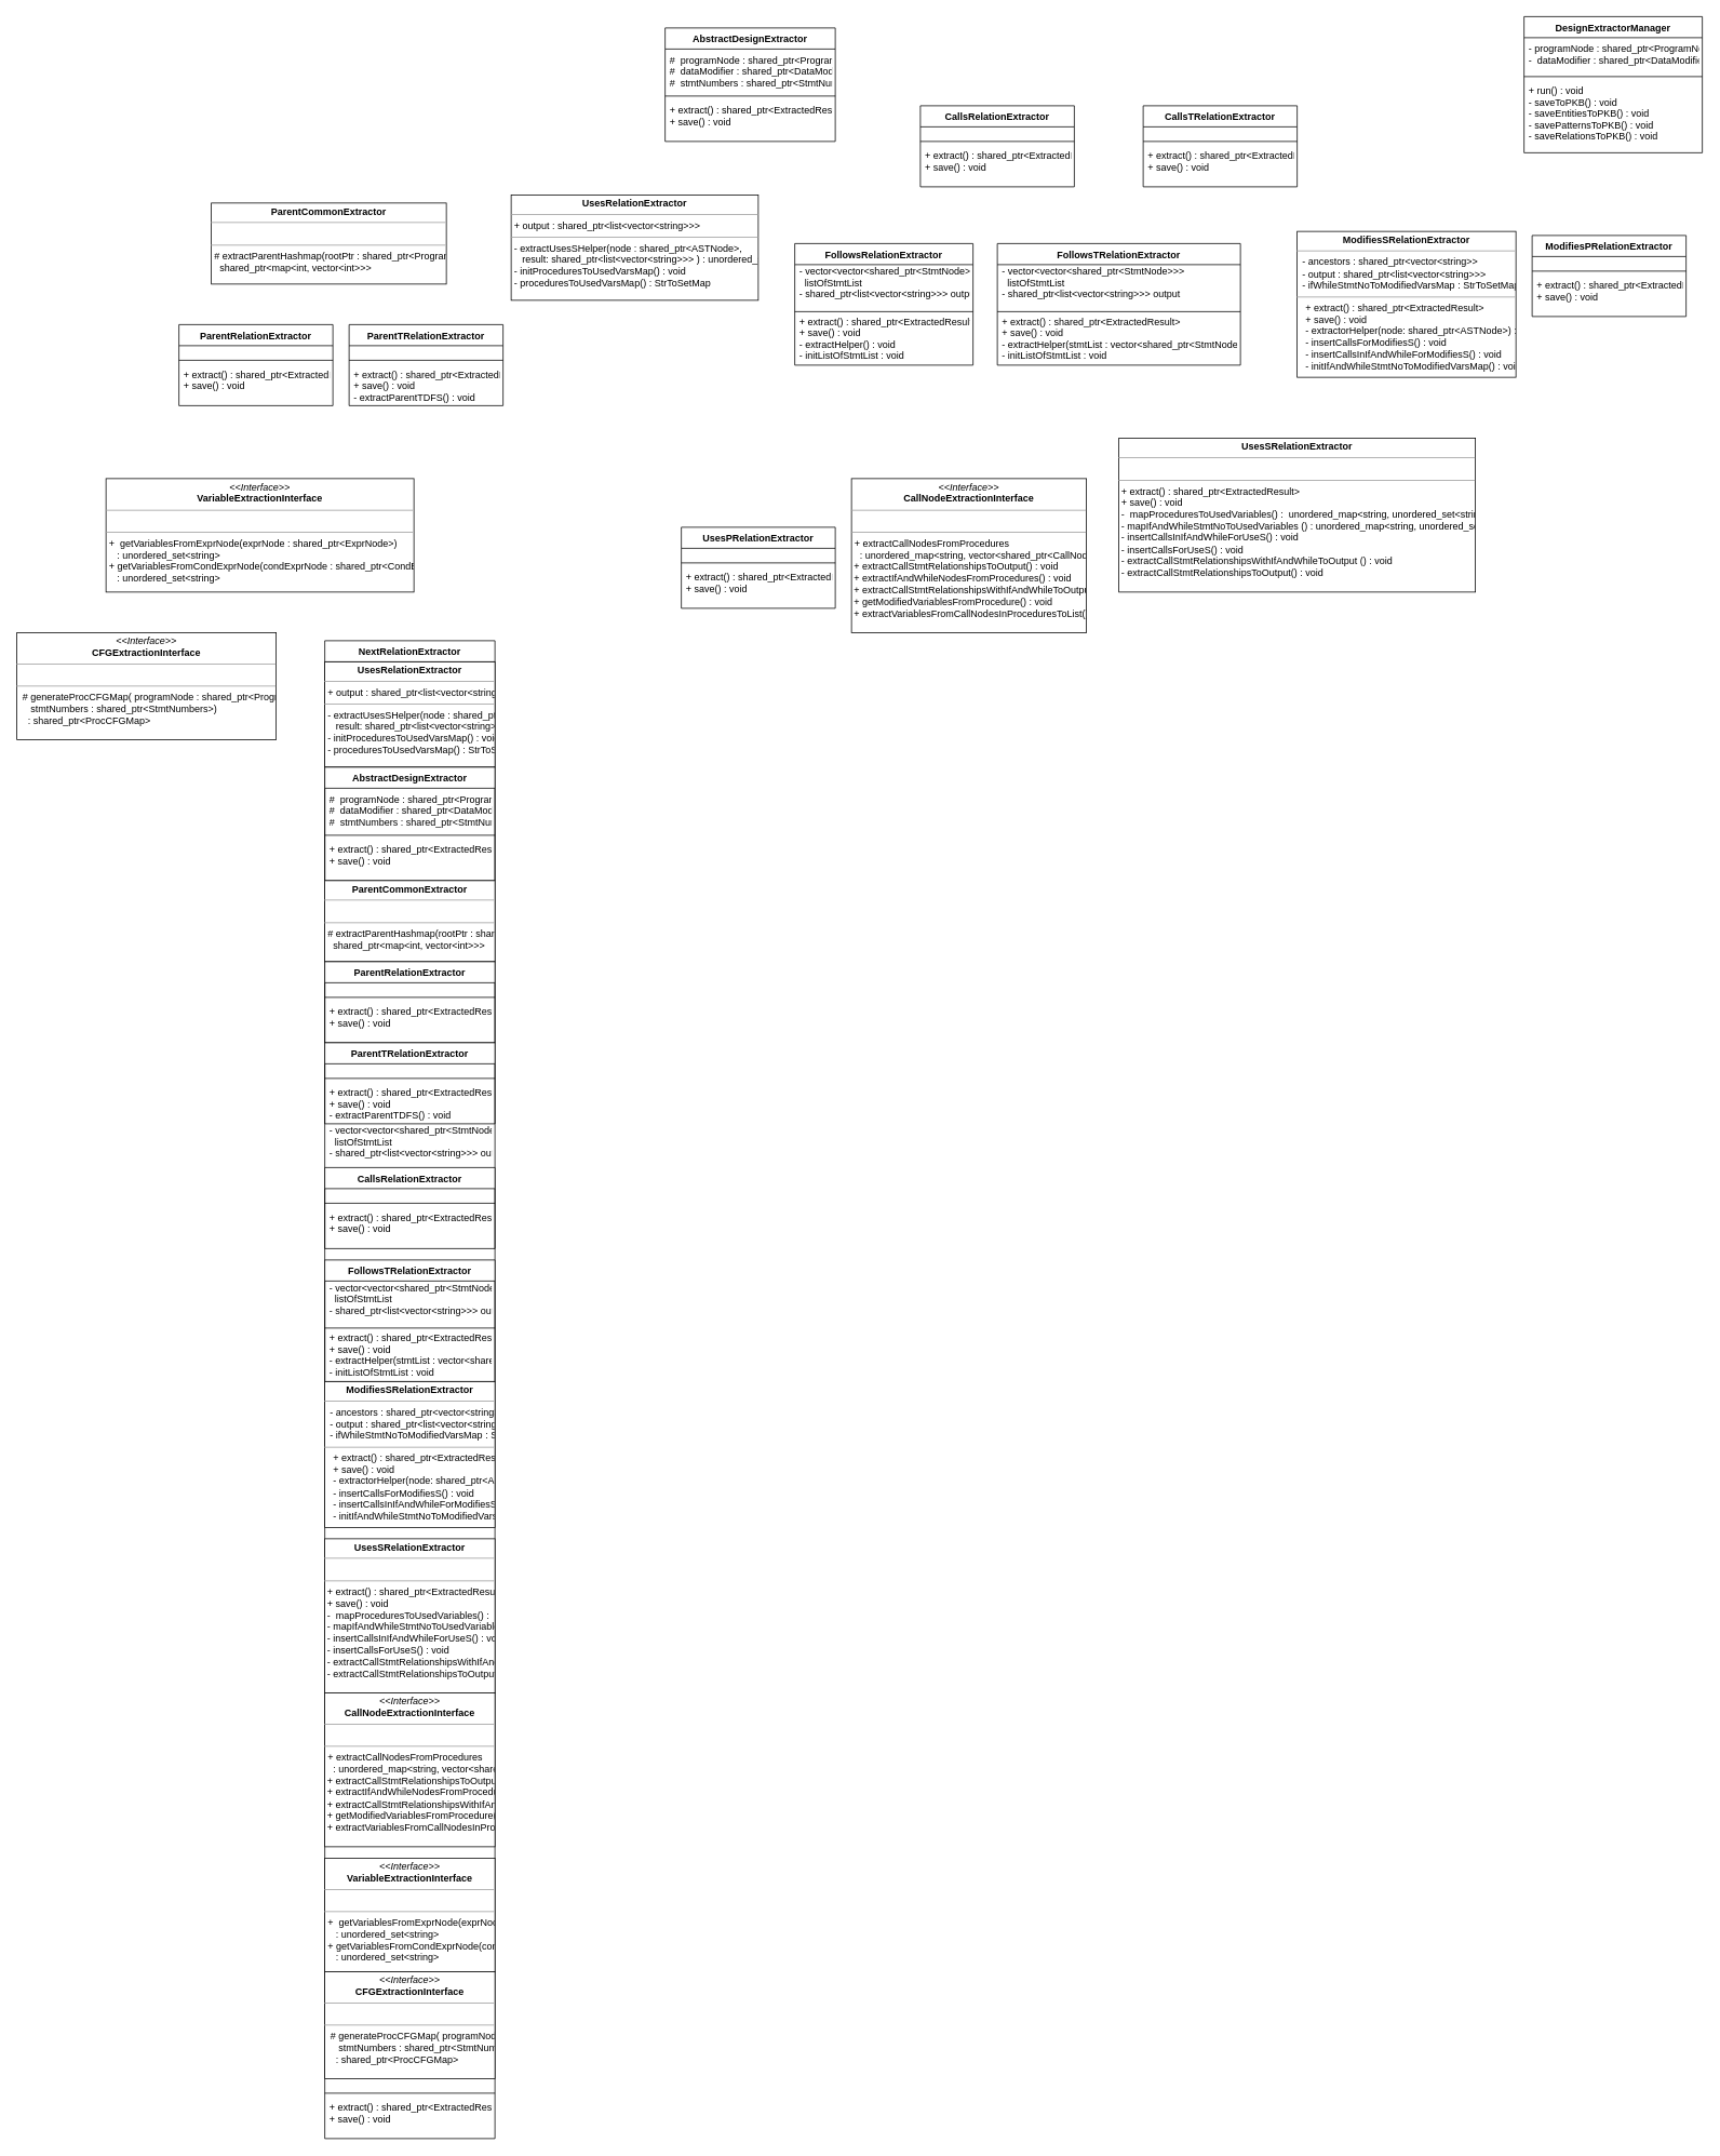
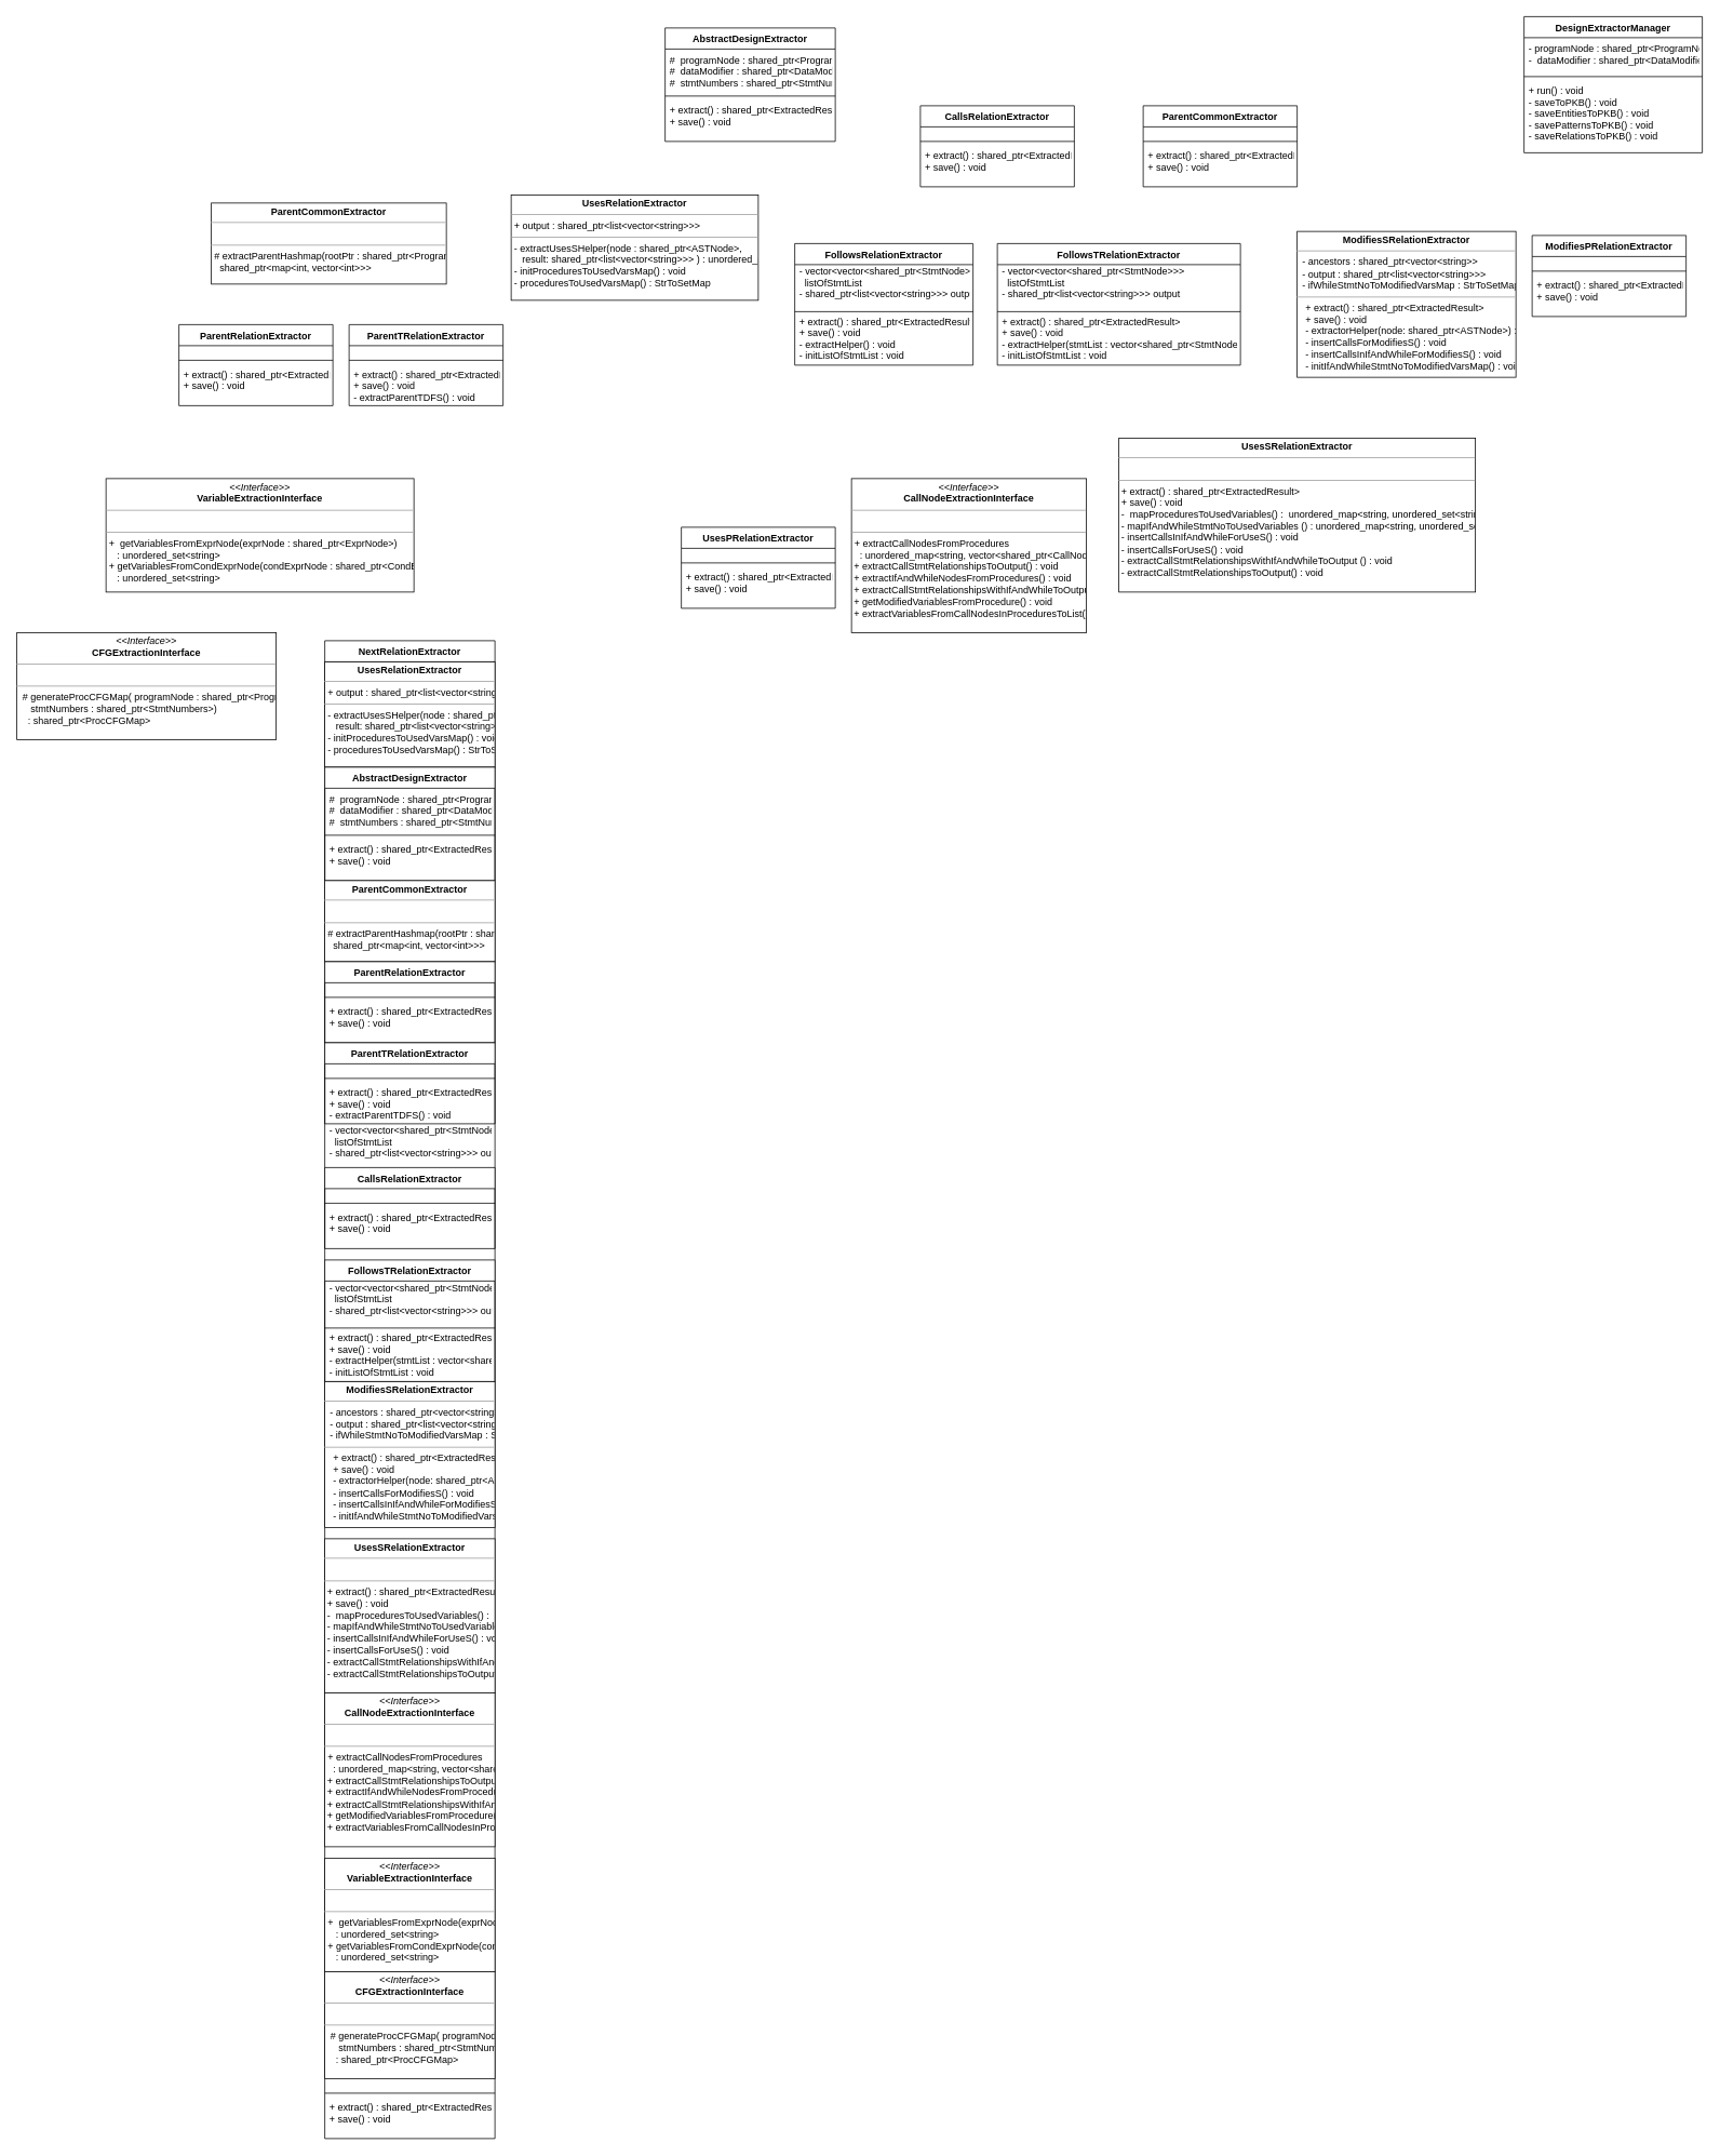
- <mxCell id="15" value="CallsTRelationExtractor" style="swimlane;fontStyle=1;align=center;verticalAlign=top;childLayout=stackLayout;horizontal=1;startSize=26;horizontalStack=0;resizeParent=1;resizeParentMax=0;resizeLast=0;collapsible=1;marginBottom=0;" parent="1" vertex="1"><mxGeometry x="1410" y="130" width="190" height="100" as="geometry" /></mxCell>
+ <mxCell id="15" value="ParentCommonExtractor" style="swimlane;fontStyle=1;align=center;verticalAlign=top;childLayout=stackLayout;horizontal=1;startSize=26;horizontalStack=0;resizeParent=1;resizeParentMax=0;resizeLast=0;collapsible=1;marginBottom=0;" parent="1" vertex="1"><mxGeometry x="1410" y="130" width="190" height="100" as="geometry" /></mxCell>
